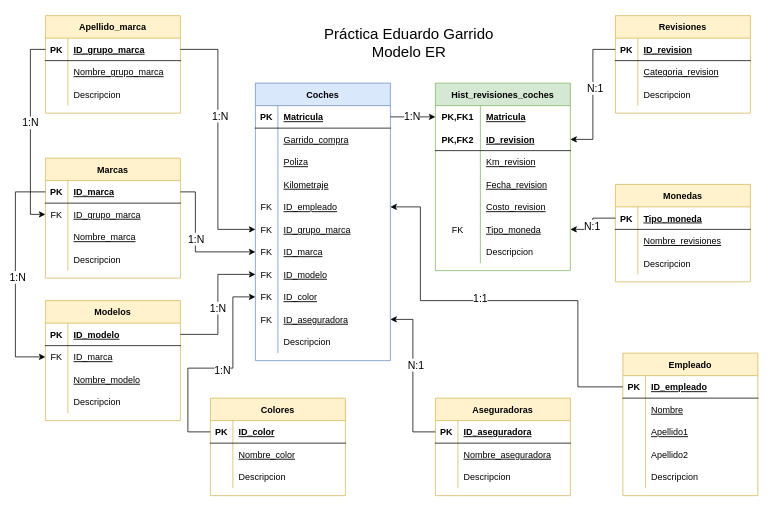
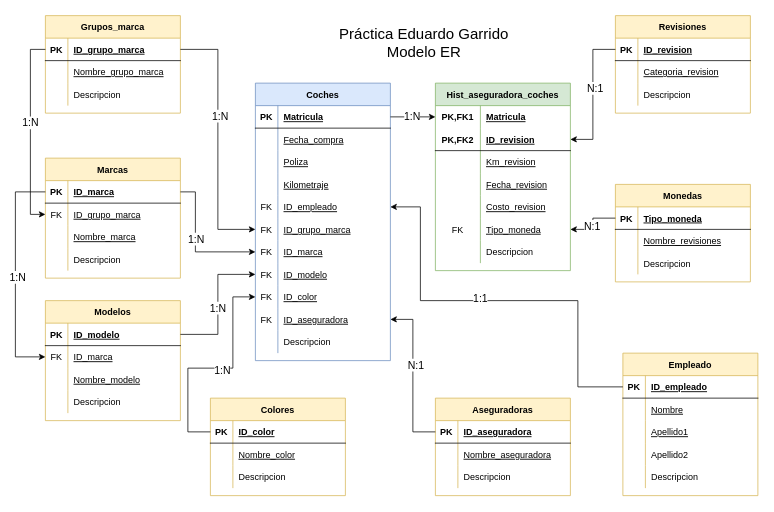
- <mxCell id="28" value="Apellido_marca" style="shape=table;startSize=30;container=1;collapsible=1;childLayout=tableLayout;fixedRows=1;rowLines=0;fontStyle=1;align=center;resizeLast=1;fillColor=#fff2cc;strokeColor=#d6b656;" vertex="1" parent="1"><mxGeometry x="60" y="20" width="180" height="130" as="geometry" /></mxCell>
+ <mxCell id="28" value="Grupos_marca" style="shape=table;startSize=30;container=1;collapsible=1;childLayout=tableLayout;fixedRows=1;rowLines=0;fontStyle=1;align=center;resizeLast=1;fillColor=#fff2cc;strokeColor=#d6b656;" vertex="1" parent="1"><mxGeometry x="60" y="20" width="180" height="130" as="geometry" /></mxCell>
- <mxCell id="168" value="&lt;font style=&quot;font-size: 20px;&quot;&gt;Práctica Eduardo Garrido&lt;br&gt;Modelo ER&lt;/font&gt;" style="text;html=1;strokeColor=none;fillColor=none;align=center;verticalAlign=middle;whiteSpace=wrap;rounded=0;fontSize=14;" vertex="1" parent="1"><mxGeometry x="430" y="20" width="230" height="70" as="geometry" /></mxCell>
+ <mxCell id="168" value="&lt;font style=&quot;font-size: 20px;&quot;&gt;Práctica Eduardo Garrido&lt;br&gt;Modelo ER&lt;/font&gt;" style="text;html=1;strokeColor=none;fillColor=none;align=center;verticalAlign=middle;whiteSpace=wrap;rounded=0;fontSize=14;" vertex="1" parent="1"><mxGeometry x="450" y="20" width="230" height="70" as="geometry" /></mxCell>
- <mxCell id="72" value="Hist_revisiones_coches" style="shape=table;startSize=30;container=1;collapsible=1;childLayout=tableLayout;fixedRows=1;rowLines=0;fontStyle=1;align=center;resizeLast=1;fillColor=#d5e8d4;strokeColor=#82b366;" vertex="1" parent="1"><mxGeometry x="580" y="110" width="180" height="250" as="geometry" /></mxCell>
+ <mxCell id="72" value="Hist_aseguradora_coches" style="shape=table;startSize=30;container=1;collapsible=1;childLayout=tableLayout;fixedRows=1;rowLines=0;fontStyle=1;align=center;resizeLast=1;fillColor=#d5e8d4;strokeColor=#82b366;" vertex="1" parent="1"><mxGeometry x="580" y="110" width="180" height="250" as="geometry" /></mxCell>
- <mxCell id="44" value="Garrido_compra" style="shape=partialRectangle;connectable=0;fillColor=none;top=0;left=0;bottom=0;right=0;align=left;spacingLeft=6;overflow=hidden;fontStyle=4" vertex="1" parent="42"><mxGeometry x="30" width="150" height="30" as="geometry"><mxRectangle width="150" height="30" as="alternateBounds" /></mxGeometry></mxCell>
+ <mxCell id="44" value="Fecha_compra" style="shape=partialRectangle;connectable=0;fillColor=none;top=0;left=0;bottom=0;right=0;align=left;spacingLeft=6;overflow=hidden;fontStyle=4" vertex="1" parent="42"><mxGeometry x="30" width="150" height="30" as="geometry"><mxRectangle width="150" height="30" as="alternateBounds" /></mxGeometry></mxCell>
